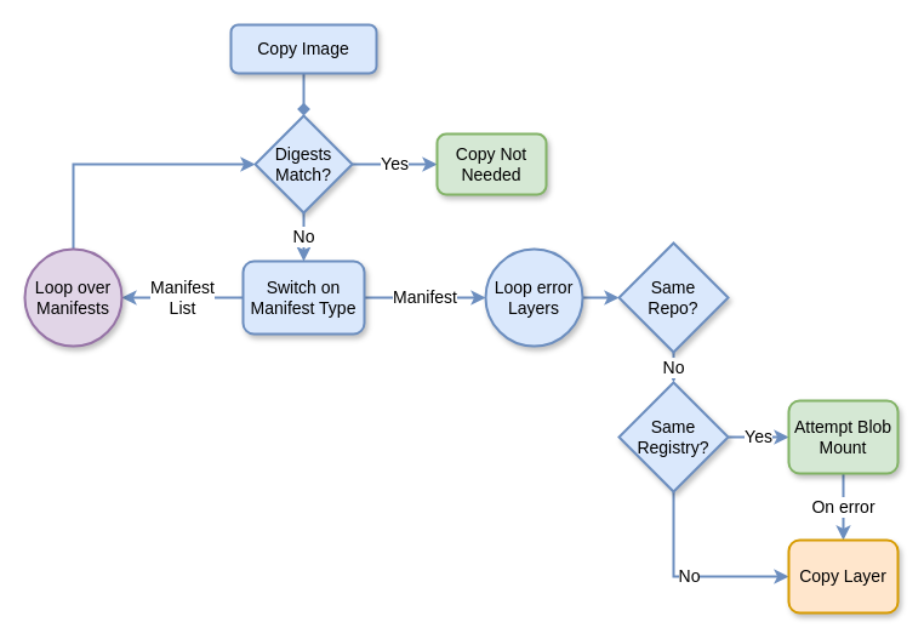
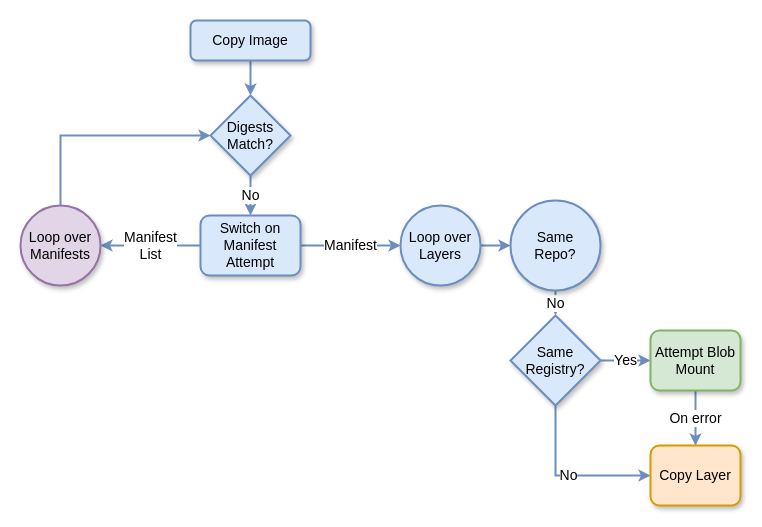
- <mxCell id="21" style="edgeStyle=orthogonalEdgeStyle;rounded=0;orthogonalLoop=1;jettySize=auto;html=1;exitX=0.5;exitY=1;exitDx=0;exitDy=0;entryX=0.5;entryY=0;entryDx=0;entryDy=0;fillColor=#dae8fc;strokeColor=#6c8ebf;strokeWidth=2;fontSize=14;shadow=0;endArrow=diamond;" edge="1" parent="1" source="22" target="4"><mxGeometry relative="1" as="geometry" /></mxCell>
+ <mxCell id="21" style="edgeStyle=orthogonalEdgeStyle;rounded=0;orthogonalLoop=1;jettySize=auto;html=1;exitX=0.5;exitY=1;exitDx=0;exitDy=0;entryX=0.5;entryY=0;entryDx=0;entryDy=0;fillColor=#dae8fc;strokeColor=#6c8ebf;strokeWidth=2;fontSize=14;shadow=0;" edge="1" parent="1" source="22" target="4"><mxGeometry relative="1" as="geometry" /></mxCell>
- <mxCell id="2" value="Yes" style="edgeStyle=orthogonalEdgeStyle;rounded=0;orthogonalLoop=1;jettySize=auto;html=1;exitX=1;exitY=0.5;exitDx=0;exitDy=0;entryX=0;entryY=0.5;entryDx=0;entryDy=0;fillColor=#dae8fc;strokeColor=#6c8ebf;strokeWidth=2;fontSize=14;shadow=0;" edge="1" parent="1" source="4" target="5"><mxGeometry relative="1" as="geometry" /></mxCell>
- <mxCell id="5" value="Copy Not Needed" style="rounded=1;whiteSpace=wrap;html=1;fillColor=#d5e8d4;strokeColor=#82b366;strokeWidth=2;fontSize=14;shadow=1;" vertex="1" parent="1"><mxGeometry x="360" y="110" width="90" height="50" as="geometry" /></mxCell>
- <mxCell id="8" value="Switch on Manifest Type" style="rounded=1;whiteSpace=wrap;html=1;fillColor=#dae8fc;strokeColor=#6c8ebf;strokeWidth=2;fontSize=14;shadow=1;" vertex="1" parent="1"><mxGeometry x="200" y="215" width="100" height="60" as="geometry" /></mxCell>
+ <mxCell id="8" value="Switch on Manifest Attempt" style="rounded=1;whiteSpace=wrap;html=1;fillColor=#dae8fc;strokeColor=#6c8ebf;strokeWidth=2;fontSize=14;shadow=1;" vertex="1" parent="1"><mxGeometry x="200" y="215" width="100" height="60" as="geometry" /></mxCell>
- <mxCell id="12" value="Loop error Layers" style="ellipse;whiteSpace=wrap;html=1;aspect=fixed;fillColor=#dae8fc;strokeColor=#6c8ebf;strokeWidth=2;fontSize=14;shadow=1;" vertex="1" parent="1"><mxGeometry x="400" y="205" width="80" height="80" as="geometry" /></mxCell>
+ <mxCell id="12" value="Loop over Layers" style="ellipse;whiteSpace=wrap;html=1;aspect=fixed;fillColor=#dae8fc;strokeColor=#6c8ebf;strokeWidth=2;fontSize=14;shadow=1;" vertex="1" parent="1"><mxGeometry x="400" y="205" width="80" height="80" as="geometry" /></mxCell>
- <mxCell id="14" value="&lt;div style=&quot;font-size: 14px;&quot;&gt;Same&lt;/div&gt;&lt;div style=&quot;font-size: 14px;&quot;&gt;Repo?&lt;/div&gt;" style="rhombus;whiteSpace=wrap;html=1;fillColor=#dae8fc;strokeColor=#6c8ebf;strokeWidth=2;fontSize=14;shadow=1;" vertex="1" parent="1"><mxGeometry x="510" y="200" width="90" height="90" as="geometry" /></mxCell>
+ <mxCell id="14" value="&lt;div style=&quot;font-size: 14px;&quot;&gt;Same&lt;/div&gt;&lt;div style=&quot;font-size: 14px;&quot;&gt;Repo?&lt;/div&gt;" style="ellipse;whiteSpace=wrap;html=1;fillColor=#dae8fc;strokeColor=#6c8ebf;strokeWidth=2;fontSize=14;shadow=1;" vertex="1" parent="1"><mxGeometry x="510" y="200" width="90" height="90" as="geometry" /></mxCell>
